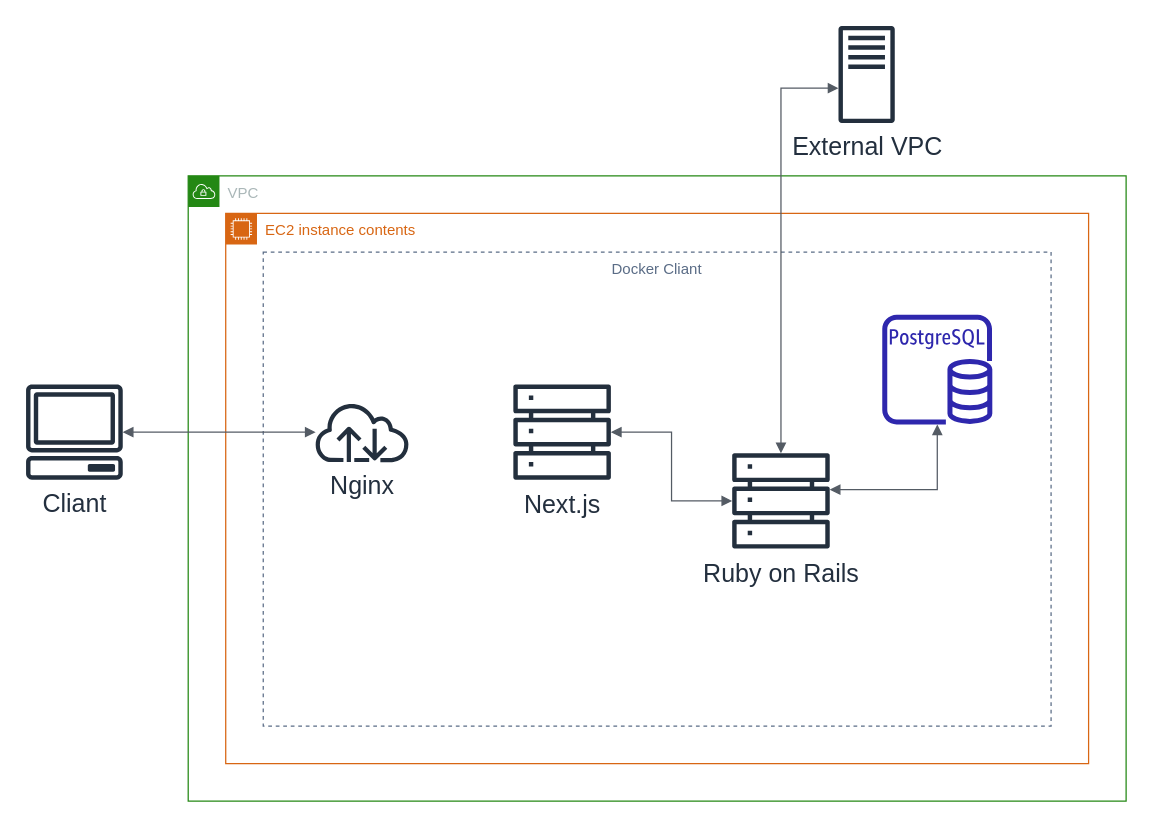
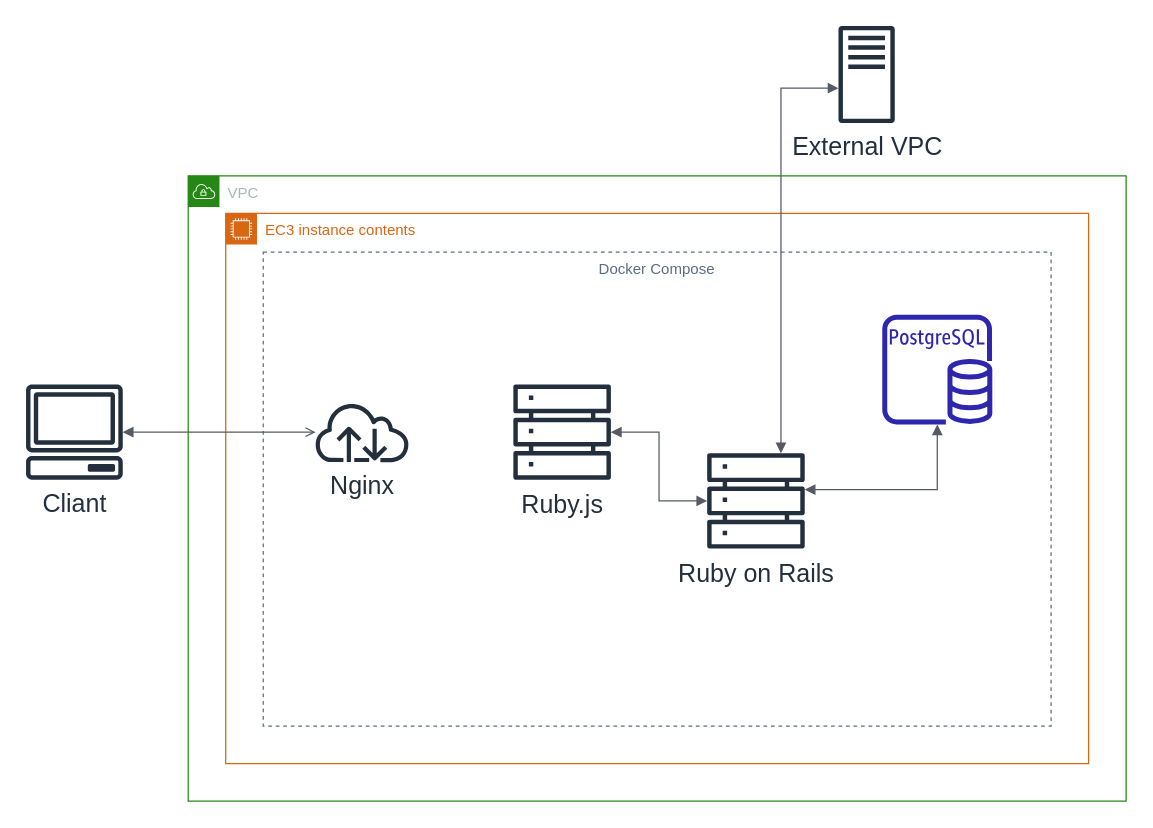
- <mxCell id="3" value="EC2 instance contents" style="points=[[0,0],[0.25,0],[0.5,0],[0.75,0],[1,0],[1,0.25],[1,0.5],[1,0.75],[1,1],[0.75,1],[0.5,1],[0.25,1],[0,1],[0,0.75],[0,0.5],[0,0.25]];outlineConnect=0;gradientColor=none;html=1;whiteSpace=wrap;fontSize=12;fontStyle=0;container=1;pointerEvents=0;collapsible=0;recursiveResize=0;shape=mxgraph.aws4.group;grIcon=mxgraph.aws4.group_ec2_instance_contents;strokeColor=#D86613;fillColor=none;verticalAlign=top;align=left;spacingLeft=30;fontColor=#D86613;dashed=0;" vertex="1" parent="2"><mxGeometry x="30" y="30" width="690" height="440" as="geometry" /></mxCell>
+ <mxCell id="3" value="EC3 instance contents" style="points=[[0,0],[0.25,0],[0.5,0],[0.75,0],[1,0],[1,0.25],[1,0.5],[1,0.75],[1,1],[0.75,1],[0.5,1],[0.25,1],[0,1],[0,0.75],[0,0.5],[0,0.25]];outlineConnect=0;gradientColor=none;html=1;whiteSpace=wrap;fontSize=12;fontStyle=0;container=1;pointerEvents=0;collapsible=0;recursiveResize=0;shape=mxgraph.aws4.group;grIcon=mxgraph.aws4.group_ec2_instance_contents;strokeColor=#D86613;fillColor=none;verticalAlign=top;align=left;spacingLeft=30;fontColor=#D86613;dashed=0;" vertex="1" parent="2"><mxGeometry x="30" y="30" width="690" height="440" as="geometry" /></mxCell>
- <mxCell id="4" value="Docker Cliant" style="fillColor=none;strokeColor=#5A6C86;dashed=1;verticalAlign=top;fontStyle=0;fontColor=#5A6C86;whiteSpace=wrap;html=1;" vertex="1" parent="3"><mxGeometry x="30" y="31" width="630" height="379" as="geometry" /></mxCell>
+ <mxCell id="4" value="Docker Compose" style="fillColor=none;strokeColor=#5A6C86;dashed=1;verticalAlign=top;fontStyle=0;fontColor=#5A6C86;whiteSpace=wrap;html=1;" vertex="1" parent="3"><mxGeometry x="30" y="31" width="630" height="379" as="geometry" /></mxCell>
- <mxCell id="13" value="" style="edgeStyle=orthogonalEdgeStyle;html=1;endArrow=block;elbow=vertical;startArrow=block;startFill=1;endFill=1;strokeColor=#545B64;rounded=0;" edge="1" parent="1" source="12" target="10"><mxGeometry width="100" relative="1" as="geometry"><mxPoint x="410" y="320" as="sourcePoint" /><mxPoint x="510" y="320" as="targetPoint" /></mxGeometry></mxCell>
+ <mxCell id="13" value="" style="edgeStyle=orthogonalEdgeStyle;html=1;endArrow=open;elbow=vertical;startArrow=block;startFill=1;endFill=1;strokeColor=#545B64;rounded=0;" edge="1" parent="1" source="12" target="10"><mxGeometry width="100" relative="1" as="geometry"><mxPoint x="410" y="320" as="sourcePoint" /><mxPoint x="510" y="320" as="targetPoint" /></mxGeometry></mxCell>
- <mxCell id="6" value="Ruby on Rails" style="sketch=0;outlineConnect=0;fontColor=#232F3E;gradientColor=none;fillColor=#232F3D;strokeColor=none;dashed=0;verticalLabelPosition=bottom;verticalAlign=top;align=center;html=1;fontSize=20;fontStyle=0;aspect=fixed;pointerEvents=1;shape=mxgraph.aws4.servers;" vertex="1" parent="3"><mxGeometry x="405" y="191" width="78" height="78" as="geometry" /></mxCell>
+ <mxCell id="6" value="Ruby on Rails" style="sketch=0;outlineConnect=0;fontColor=#232F3E;gradientColor=none;fillColor=#232F3D;strokeColor=none;dashed=0;verticalLabelPosition=bottom;verticalAlign=top;align=center;html=1;fontSize=20;fontStyle=0;aspect=fixed;pointerEvents=1;shape=mxgraph.aws4.servers;" vertex="1" parent="3"><mxGeometry x="385" y="191" width="78" height="78" as="geometry" /></mxCell>
- <mxCell id="7" value="Next.js" style="sketch=0;outlineConnect=0;fontColor=#232F3E;gradientColor=none;fillColor=#232F3D;strokeColor=none;dashed=0;verticalLabelPosition=bottom;verticalAlign=top;align=center;html=1;fontSize=20;fontStyle=0;aspect=fixed;pointerEvents=1;shape=mxgraph.aws4.servers;" vertex="1" parent="3"><mxGeometry x="230" y="136" width="78" height="78" as="geometry" /></mxCell>
+ <mxCell id="7" value="Ruby.js" style="sketch=0;outlineConnect=0;fontColor=#232F3E;gradientColor=none;fillColor=#232F3D;strokeColor=none;dashed=0;verticalLabelPosition=bottom;verticalAlign=top;align=center;html=1;fontSize=20;fontStyle=0;aspect=fixed;pointerEvents=1;shape=mxgraph.aws4.servers;" vertex="1" parent="3"><mxGeometry x="230" y="136" width="78" height="78" as="geometry" /></mxCell>
